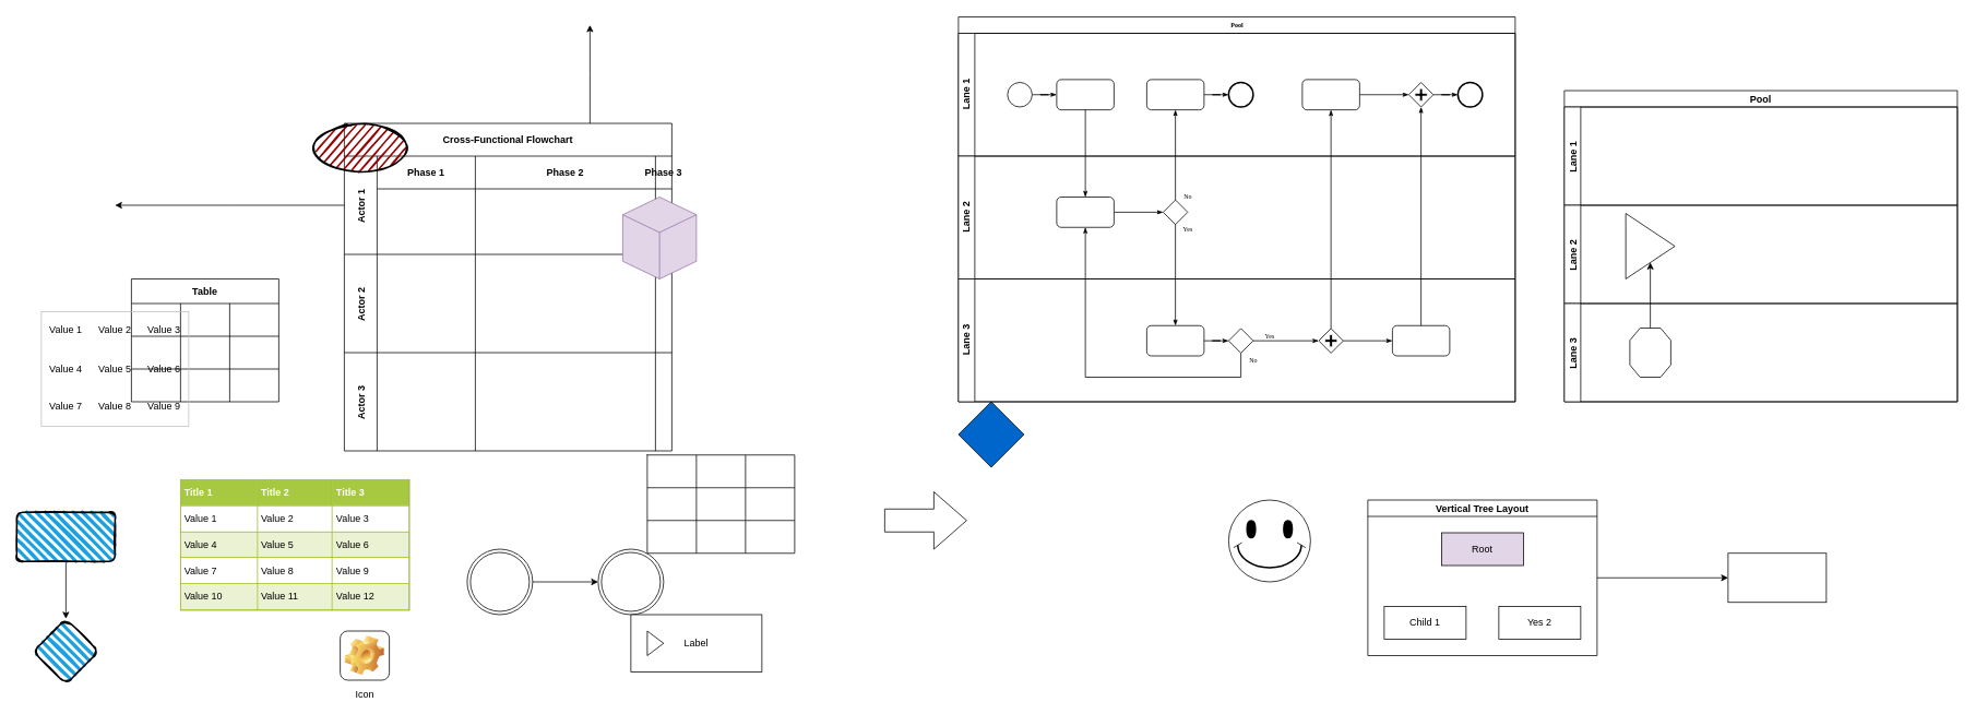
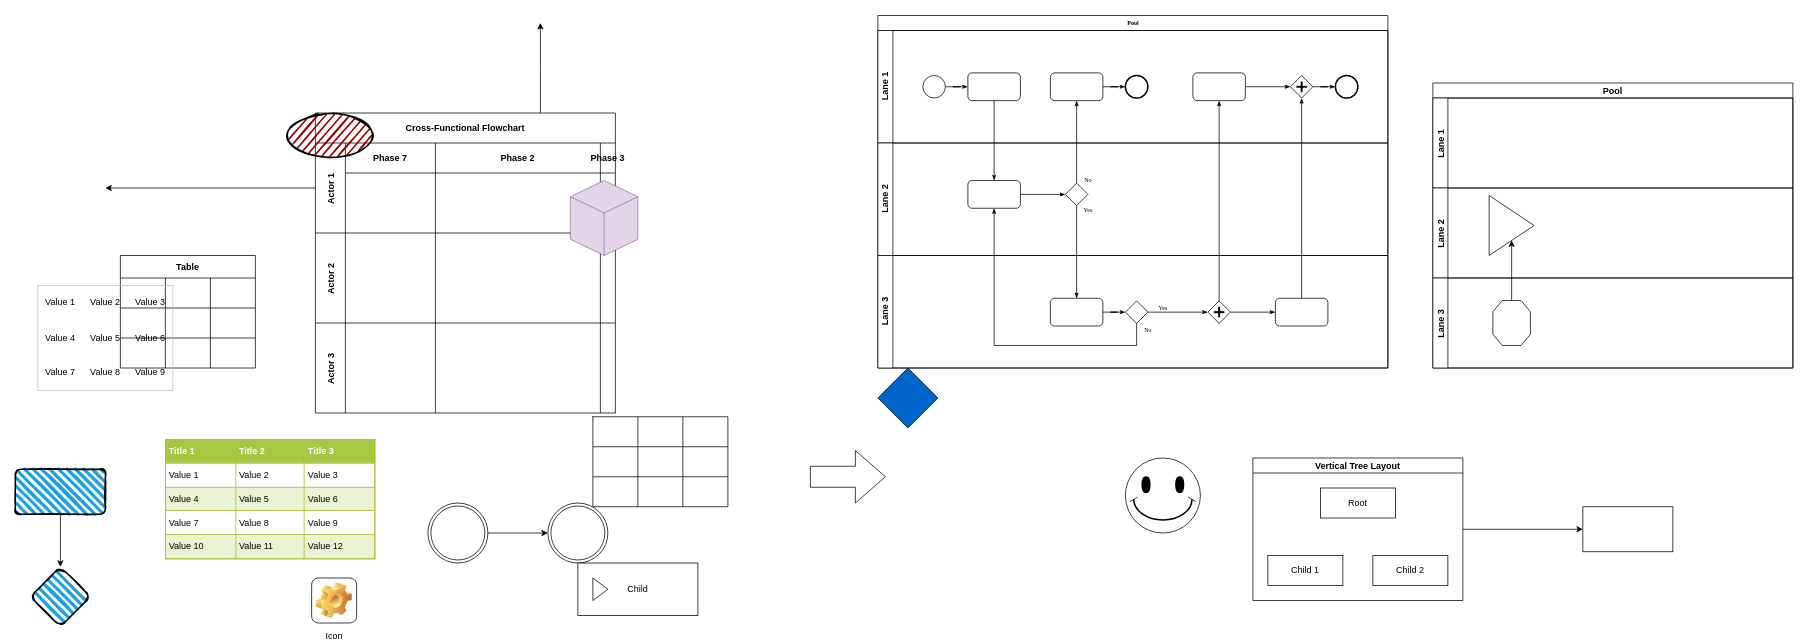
- <mxCell id="4" value="Phase 1" style="swimlane;swimlaneHead=0;swimlaneBody=0;fontStyle=0;connectable=0;fillColor=none;startSize=40;collapsible=0;recursiveResize=0;expand=0;fontStyle=1;" vertex="1" parent="3"><mxGeometry x="40" width="120" height="120" as="geometry"><mxRectangle width="120" height="120" as="alternateBounds" /></mxGeometry></mxCell>
+ <mxCell id="4" value="Phase 7" style="swimlane;swimlaneHead=0;swimlaneBody=0;fontStyle=0;connectable=0;fillColor=none;startSize=40;collapsible=0;recursiveResize=0;expand=0;fontStyle=1;" vertex="1" parent="3"><mxGeometry x="40" width="120" height="120" as="geometry"><mxRectangle width="120" height="120" as="alternateBounds" /></mxGeometry></mxCell>
- <mxCell id="52" value="Root" style="whiteSpace=wrap;html=1;fillColor=#e1d5e7;" vertex="1" parent="51"><mxGeometry x="90" y="40" width="100" height="40" as="geometry" /></mxCell>
+ <mxCell id="52" value="Root" style="whiteSpace=wrap;html=1;" vertex="1" parent="51"><mxGeometry x="90" y="40" width="100" height="40" as="geometry" /></mxCell>
- <mxCell id="54" value="Yes 2" style="whiteSpace=wrap;html=1;" vertex="1" parent="51"><mxGeometry x="160" y="130" width="100" height="40" as="geometry" /></mxCell>
+ <mxCell id="54" value="Child 2" style="whiteSpace=wrap;html=1;" vertex="1" parent="51"><mxGeometry x="160" y="130" width="100" height="40" as="geometry" /></mxCell>
- <mxCell id="100" value="Label" style="html=1;whiteSpace=wrap;container=1;recursiveResize=0;collapsible=0;" vertex="1" parent="1"><mxGeometry x="770" y="750" width="160" height="70" as="geometry" /></mxCell>
+ <mxCell id="100" value="Child" style="html=1;whiteSpace=wrap;container=1;recursiveResize=0;collapsible=0;" vertex="1" parent="1"><mxGeometry x="770" y="750" width="160" height="70" as="geometry" /></mxCell>
